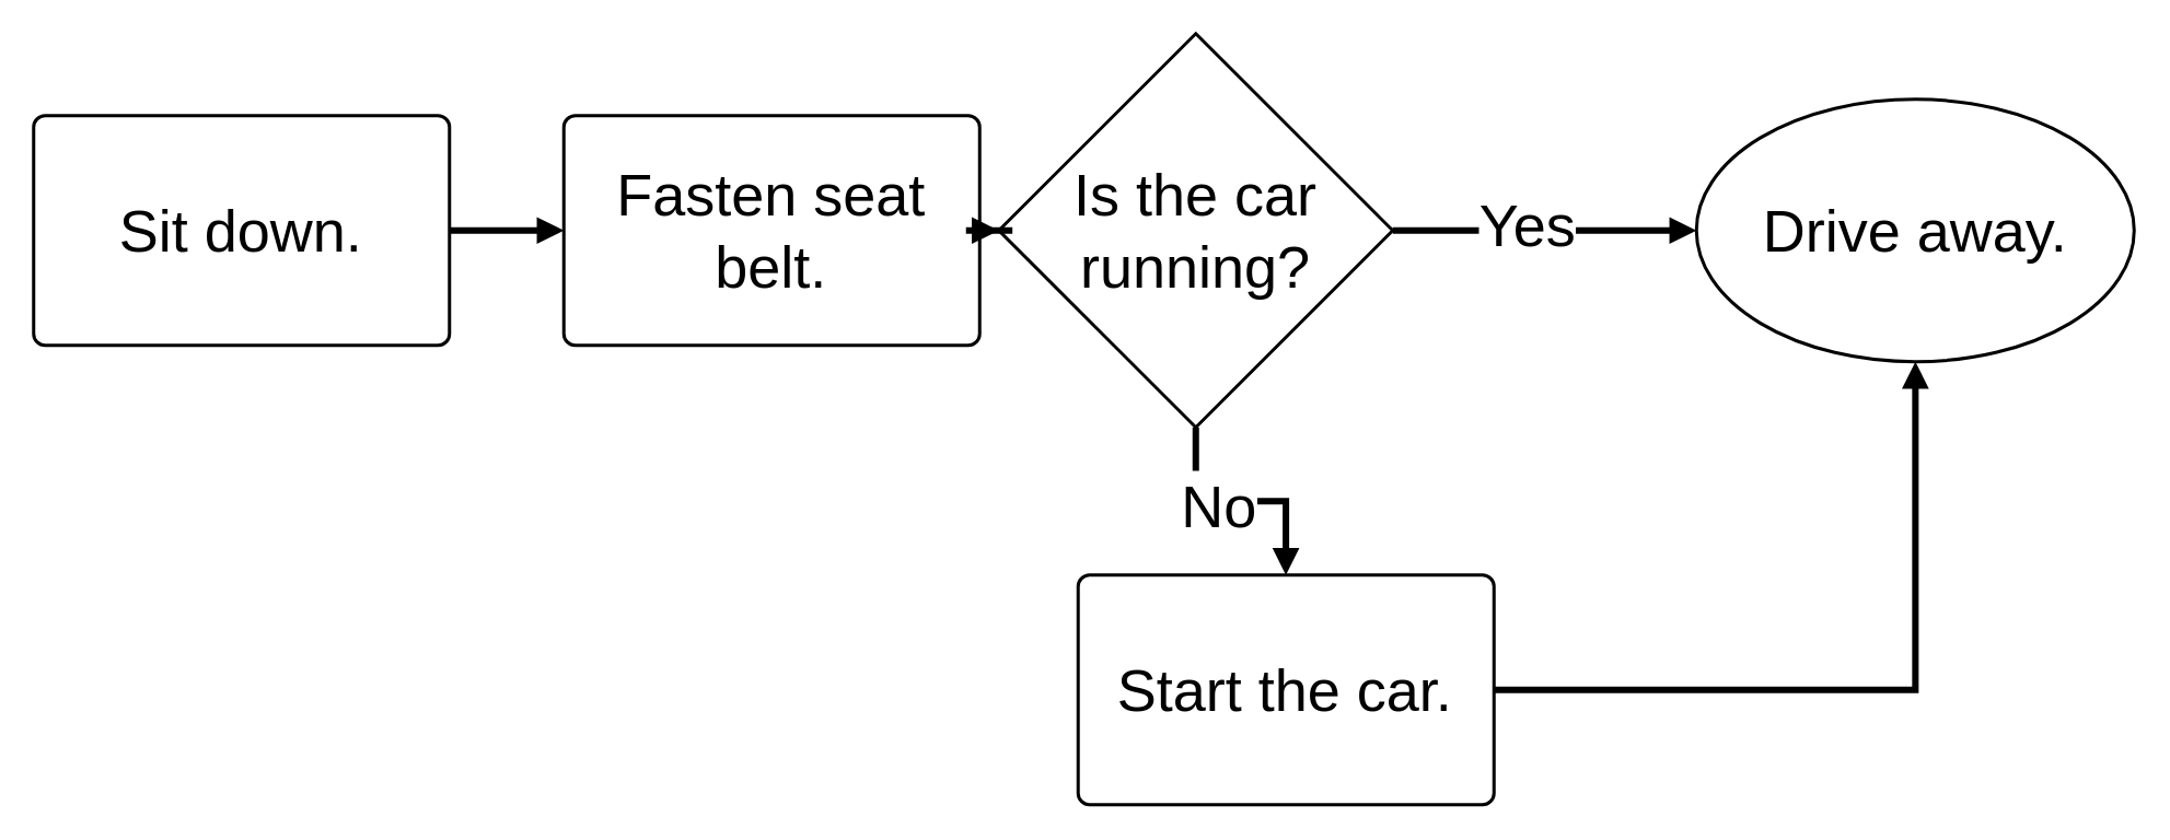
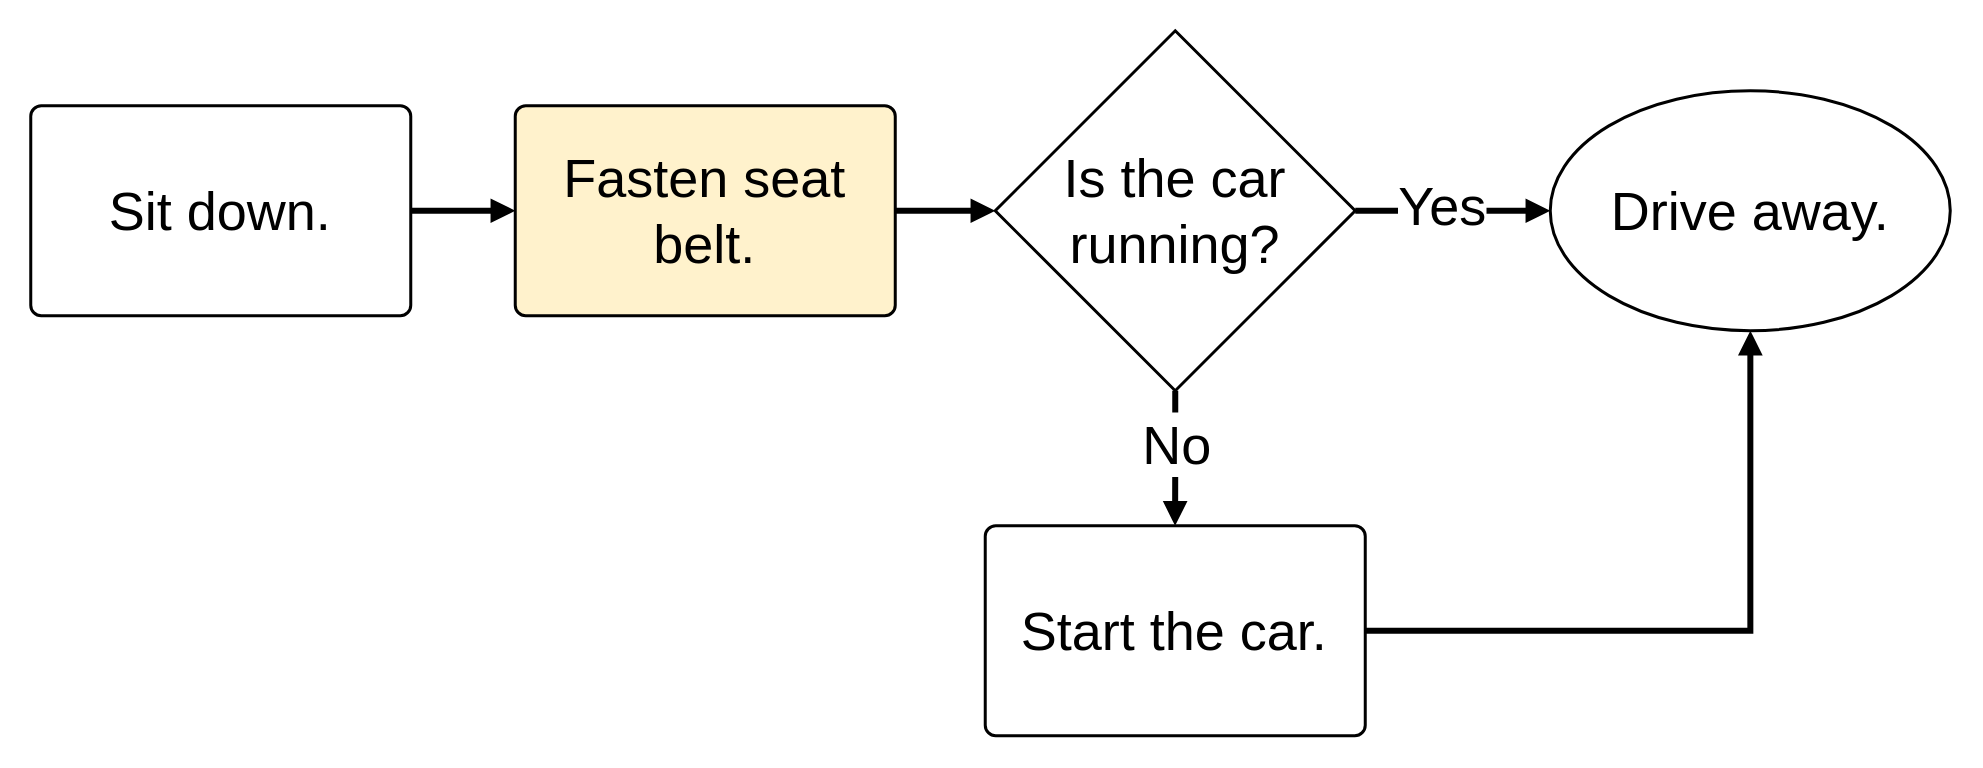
- <mxCell id="9" value="Fasten seat belt." style="rounded=1;whiteSpace=wrap;html=1;absoluteArcSize=1;arcSize=14;strokeWidth=2;fontSize=36;" vertex="1" parent="1"><mxGeometry x="343" y="70" width="253.34" height="140" as="geometry" /></mxCell>
+ <mxCell id="9" value="Fasten seat belt." style="rounded=1;whiteSpace=wrap;html=1;absoluteArcSize=1;arcSize=14;strokeWidth=2;fontSize=36;fillColor=#fff2cc;" vertex="1" parent="1"><mxGeometry x="343" y="70" width="253.34" height="140" as="geometry" /></mxCell>
- <mxCell id="6" value="Is the car running?" style="strokeWidth=2;html=1;shape=mxgraph.flowchart.decision;whiteSpace=wrap;fontSize=36;" vertex="1" parent="1"><mxGeometry x="608" y="20" width="240" height="240" as="geometry" /></mxCell>
+ <mxCell id="6" value="Is the car running?" style="strokeWidth=2;html=1;shape=mxgraph.flowchart.decision;whiteSpace=wrap;fontSize=36;" vertex="1" parent="1"><mxGeometry x="663" y="20" width="240" height="240" as="geometry" /></mxCell>
